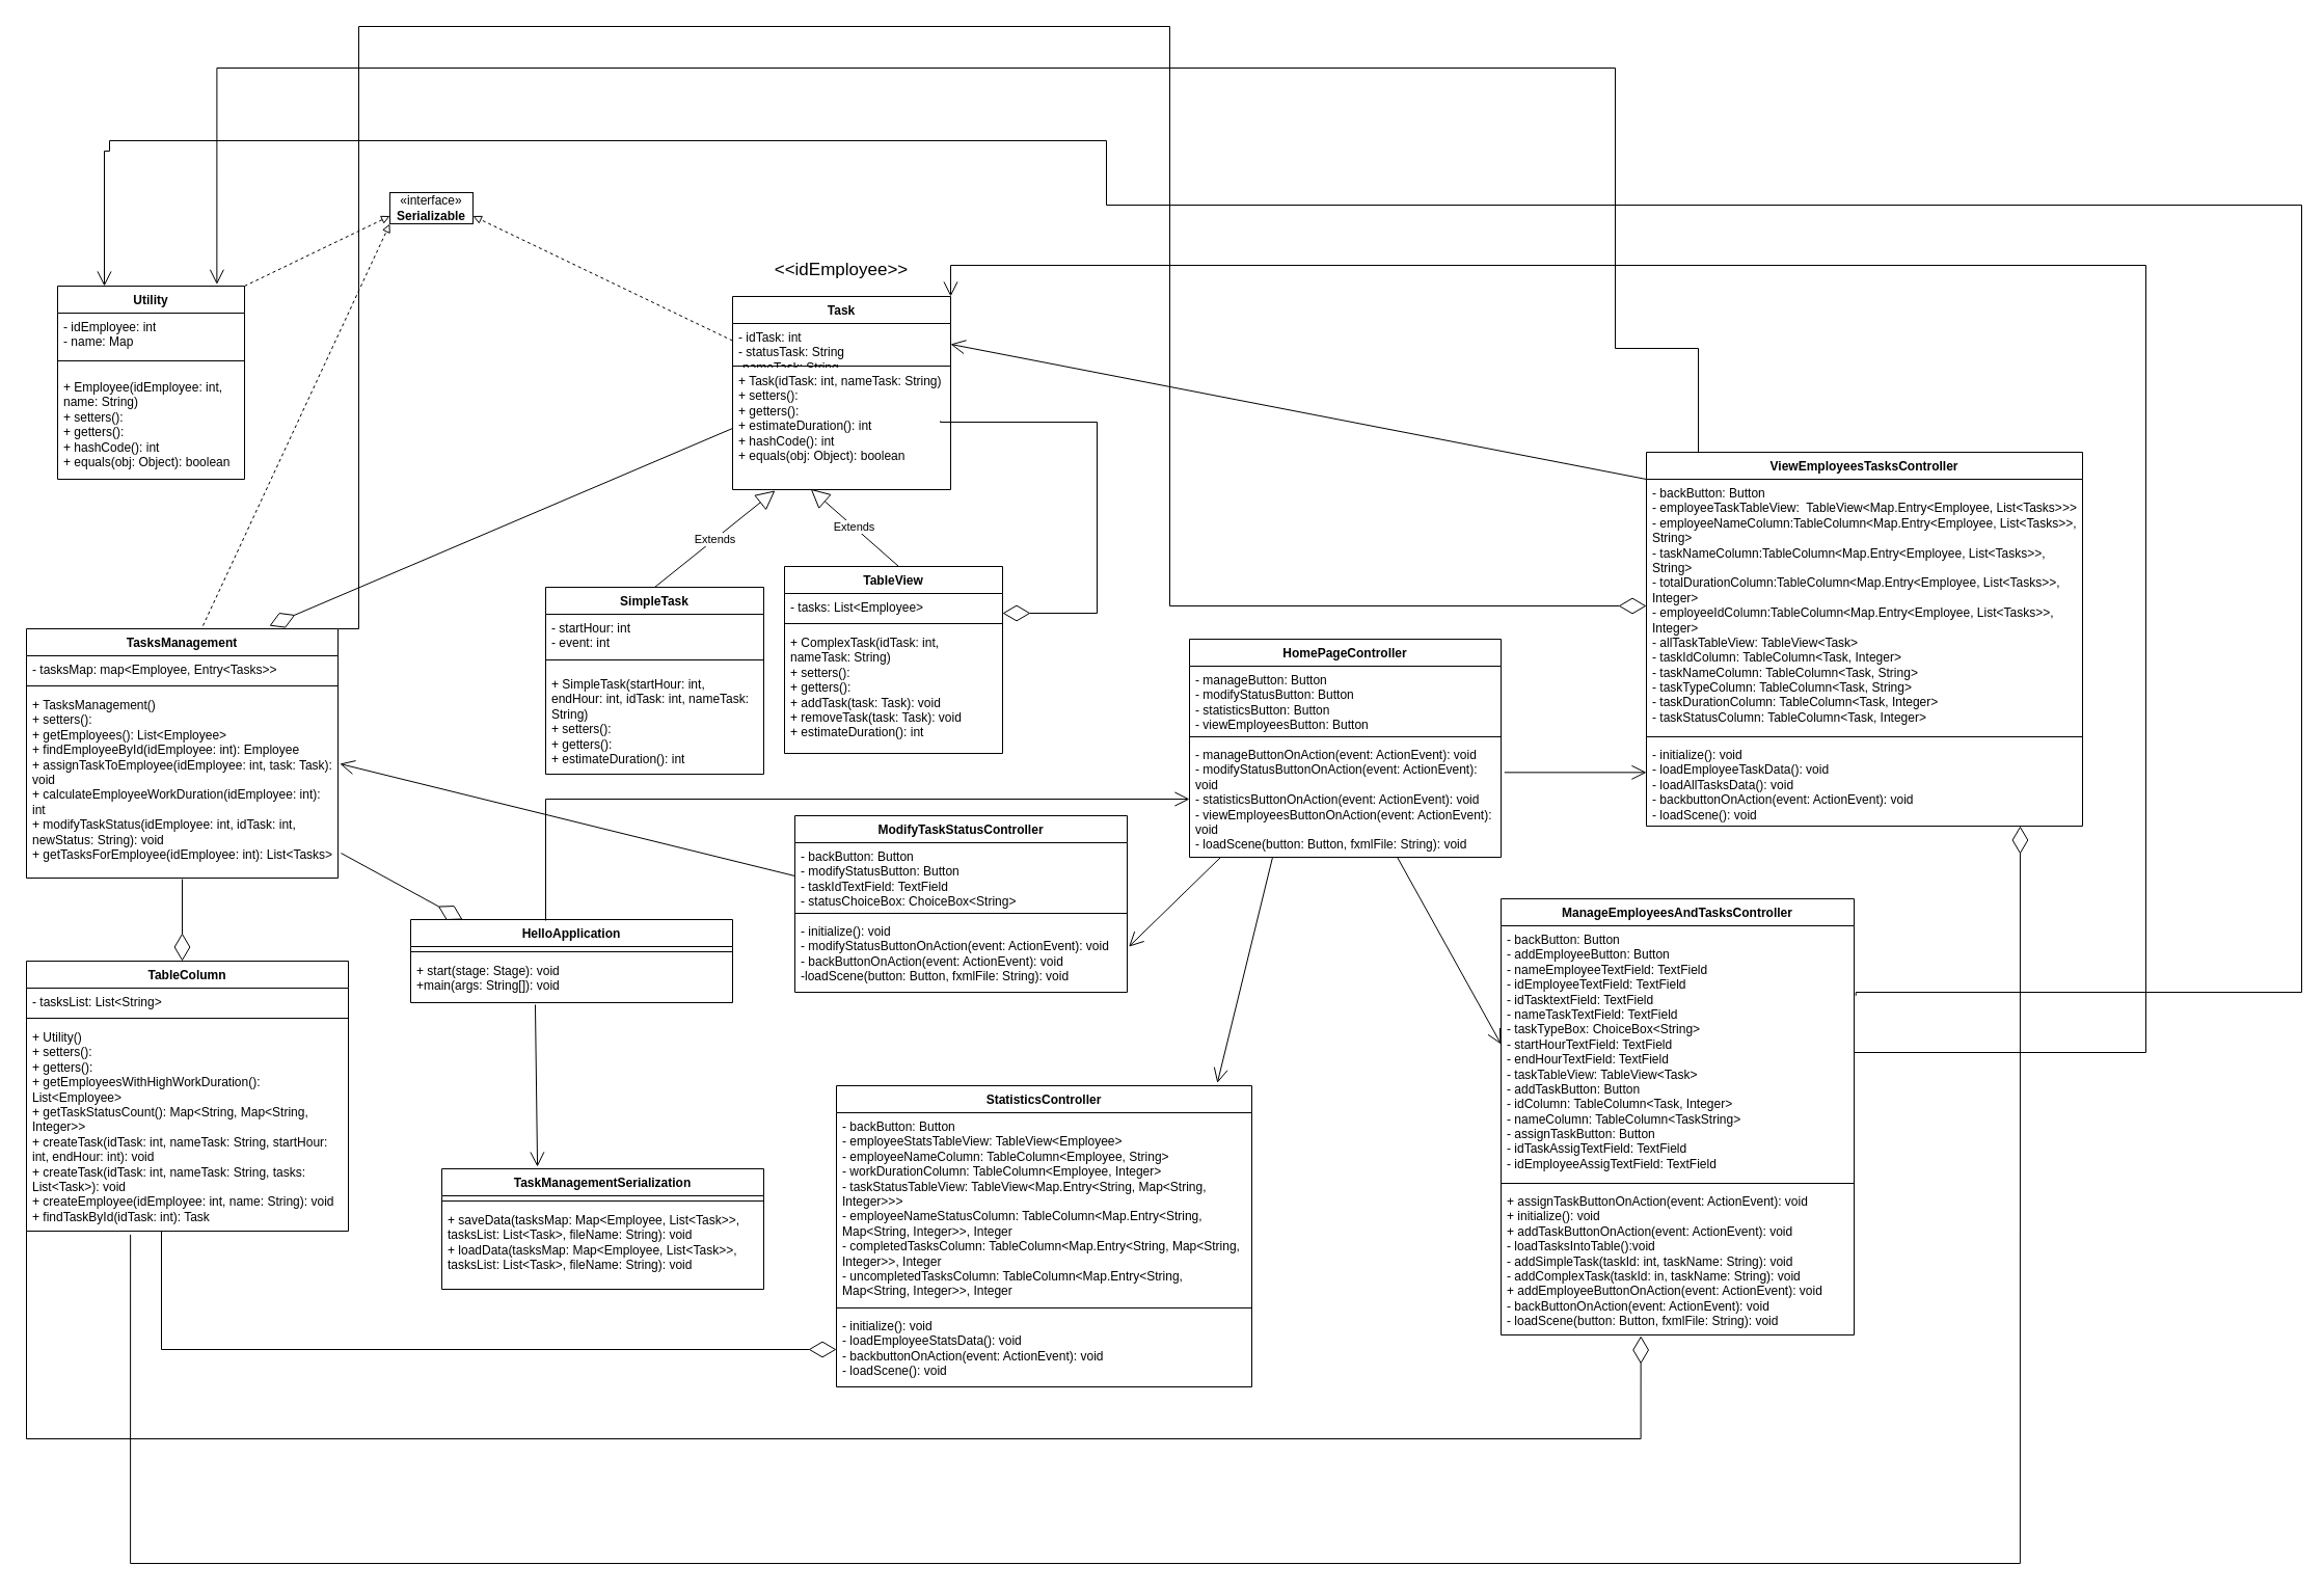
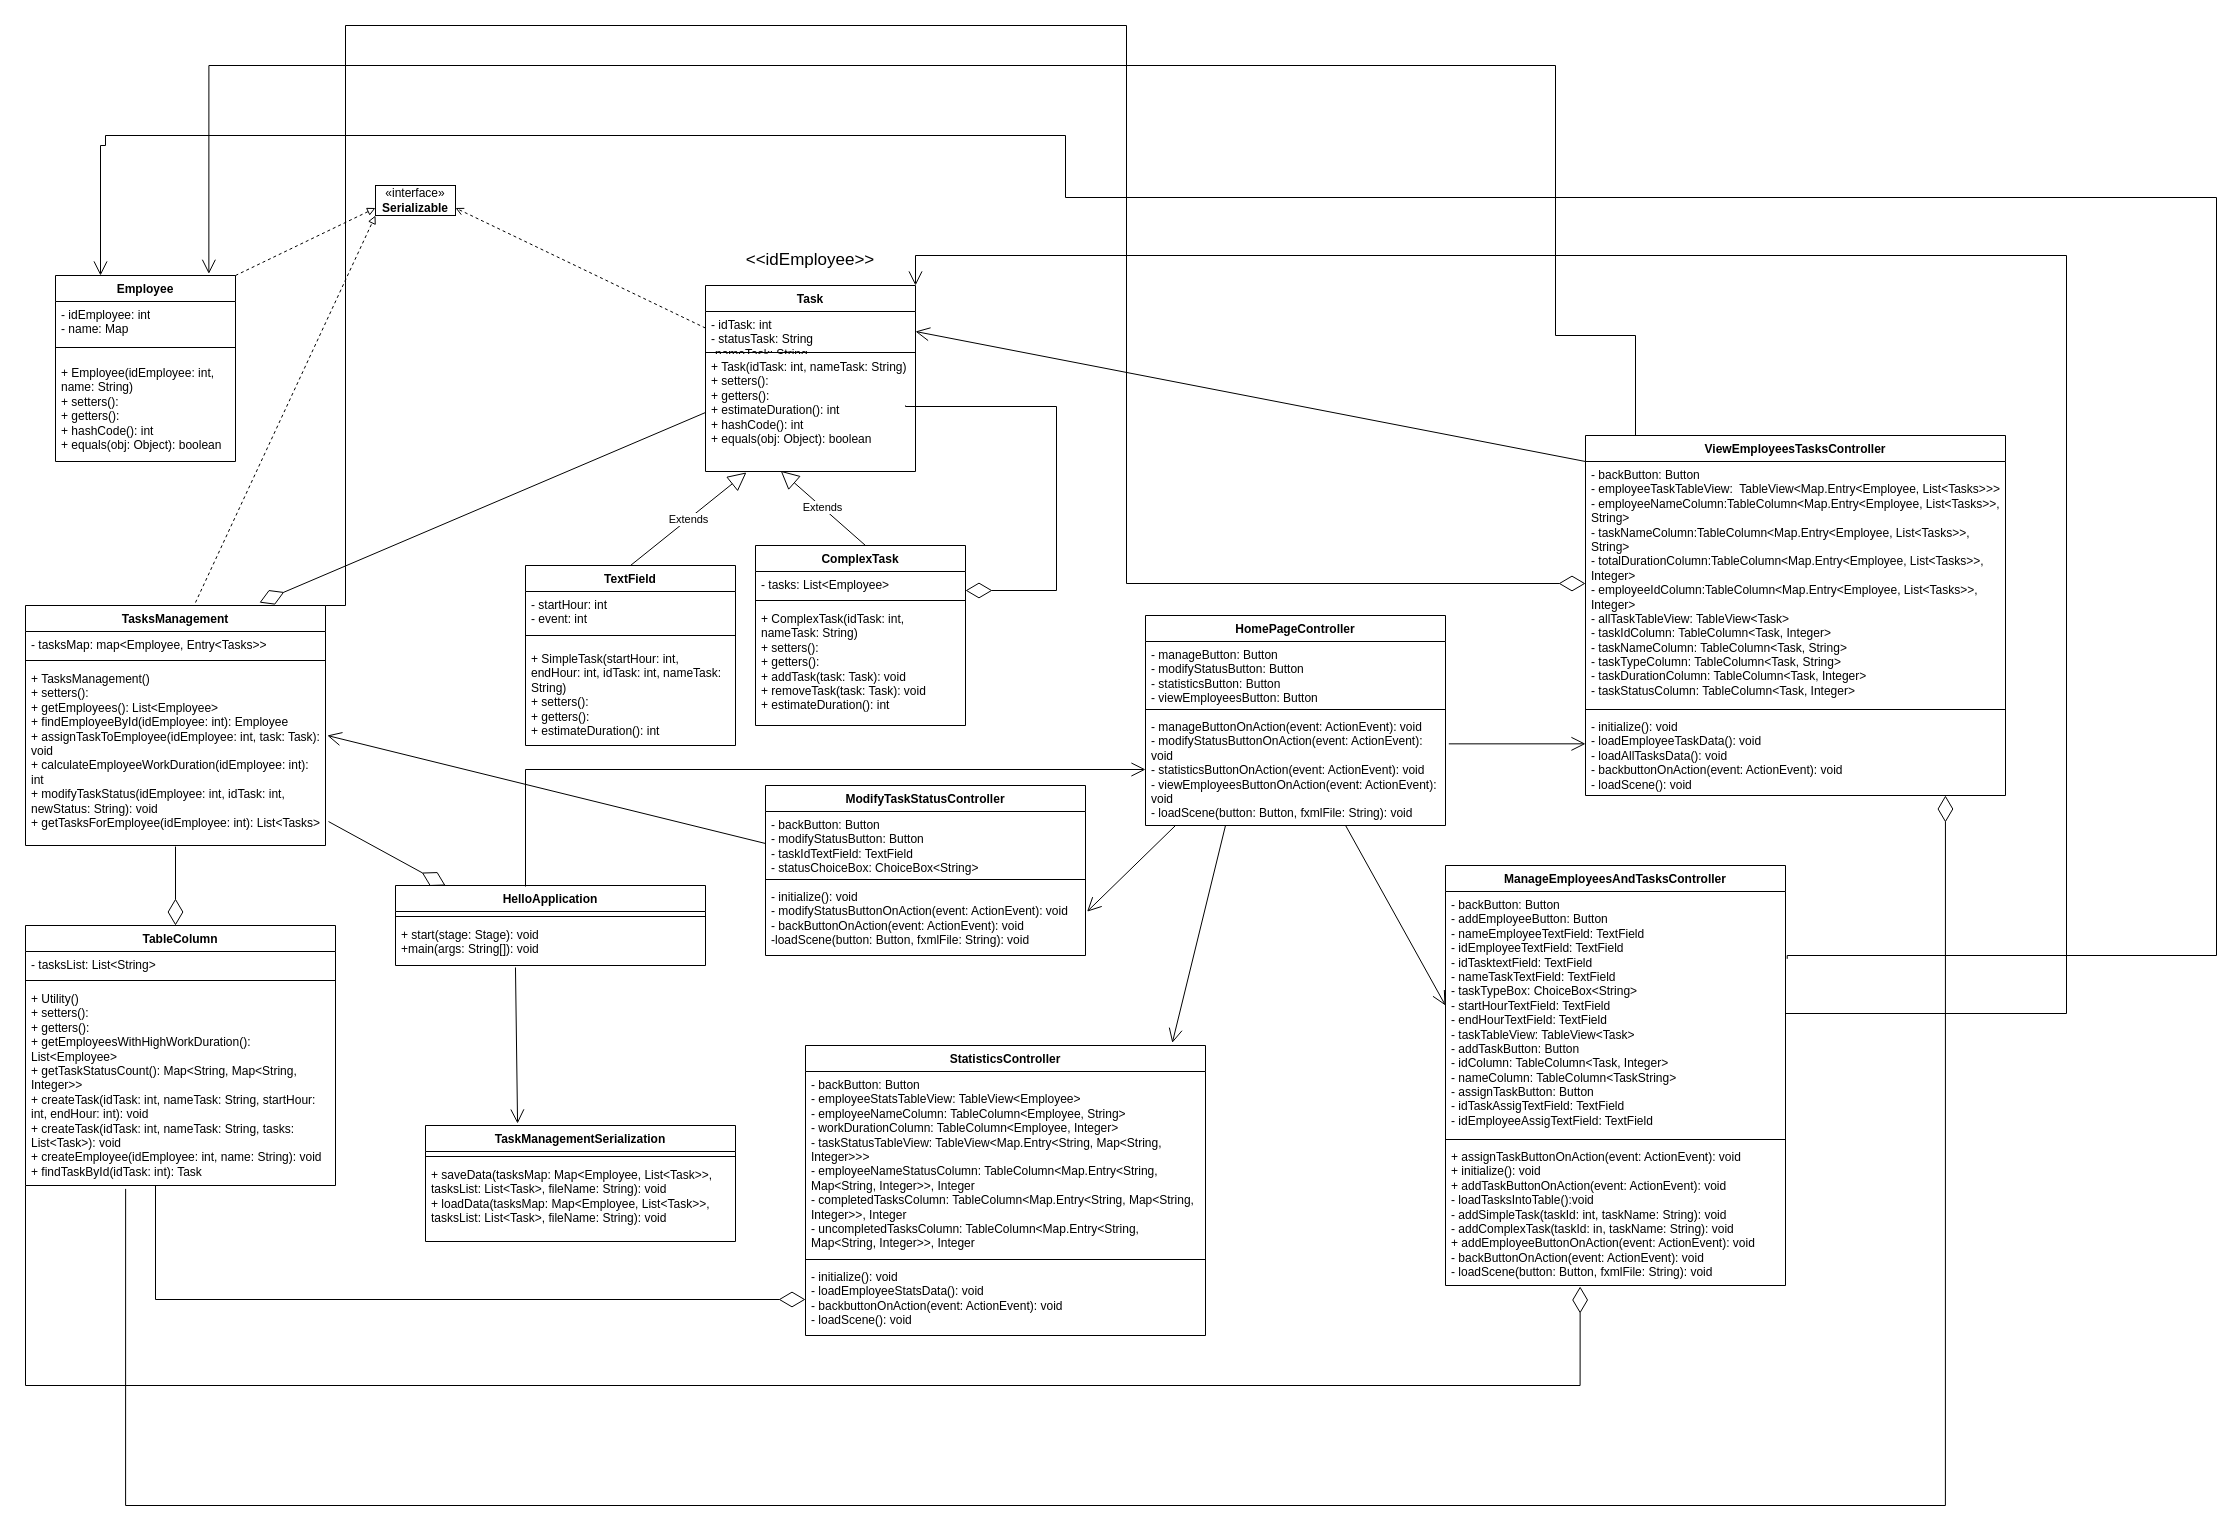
- <mxCell id="34" value="" style="html=1;labelBackgroundColor=#ffffff;jettySize=auto;orthogonalLoop=1;fontSize=14;rounded=0;jumpStyle=gap;startArrow=none;endArrow=block;endFill=0;strokeWidth=1;dashed=1;entryX=1;entryY=0.75;entryDx=0;entryDy=0;" edge="1" parent="1" source="6" target="19"><mxGeometry width="48" height="48" relative="1" as="geometry"><mxPoint x="601" y="270" as="sourcePoint" /><mxPoint x="649" y="222" as="targetPoint" /></mxGeometry></mxCell>
+ <mxCell id="34" value="" style="html=1;labelBackgroundColor=#ffffff;jettySize=auto;orthogonalLoop=1;fontSize=14;rounded=0;jumpStyle=gap;startArrow=none;endArrow=open;endFill=0;strokeWidth=1;dashed=1;entryX=1;entryY=0.75;entryDx=0;entryDy=0;" edge="1" parent="1" source="6" target="19"><mxGeometry width="48" height="48" relative="1" as="geometry"><mxPoint x="601" y="270" as="sourcePoint" /><mxPoint x="649" y="222" as="targetPoint" /></mxGeometry></mxCell>
- <mxCell id="2" value="Utility" style="swimlane;fontStyle=1;align=center;verticalAlign=top;childLayout=stackLayout;horizontal=1;startSize=26;horizontalStack=0;resizeParent=1;resizeParentMax=0;resizeLast=0;collapsible=1;marginBottom=0;whiteSpace=wrap;html=1;" vertex="1" parent="1"><mxGeometry x="50" y="270" width="180" height="186" as="geometry" /></mxCell>
+ <mxCell id="2" value="Employee" style="swimlane;fontStyle=1;align=center;verticalAlign=top;childLayout=stackLayout;horizontal=1;startSize=26;horizontalStack=0;resizeParent=1;resizeParentMax=0;resizeLast=0;collapsible=1;marginBottom=0;whiteSpace=wrap;html=1;" vertex="1" parent="1"><mxGeometry x="50" y="270" width="180" height="186" as="geometry" /></mxCell>
- <mxCell id="15" value="TableView" style="swimlane;fontStyle=1;align=center;verticalAlign=top;childLayout=stackLayout;horizontal=1;startSize=26;horizontalStack=0;resizeParent=1;resizeParentMax=0;resizeLast=0;collapsible=1;marginBottom=0;whiteSpace=wrap;html=1;" vertex="1" parent="1"><mxGeometry x="750" y="540" width="210" height="180" as="geometry" /></mxCell>
+ <mxCell id="15" value="ComplexTask" style="swimlane;fontStyle=1;align=center;verticalAlign=top;childLayout=stackLayout;horizontal=1;startSize=26;horizontalStack=0;resizeParent=1;resizeParentMax=0;resizeLast=0;collapsible=1;marginBottom=0;whiteSpace=wrap;html=1;" vertex="1" parent="1"><mxGeometry x="750" y="540" width="210" height="180" as="geometry" /></mxCell>
- <mxCell id="11" value="SimpleTask" style="swimlane;fontStyle=1;align=center;verticalAlign=top;childLayout=stackLayout;horizontal=1;startSize=26;horizontalStack=0;resizeParent=1;resizeParentMax=0;resizeLast=0;collapsible=1;marginBottom=0;whiteSpace=wrap;html=1;" vertex="1" parent="1"><mxGeometry x="520" y="560" width="210" height="180" as="geometry" /></mxCell>
+ <mxCell id="11" value="TextField" style="swimlane;fontStyle=1;align=center;verticalAlign=top;childLayout=stackLayout;horizontal=1;startSize=26;horizontalStack=0;resizeParent=1;resizeParentMax=0;resizeLast=0;collapsible=1;marginBottom=0;whiteSpace=wrap;html=1;" vertex="1" parent="1"><mxGeometry x="520" y="560" width="210" height="180" as="geometry" /></mxCell>
